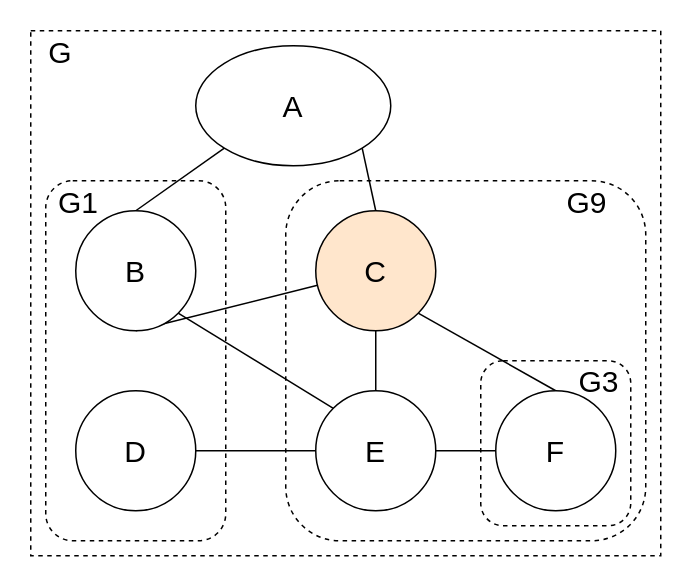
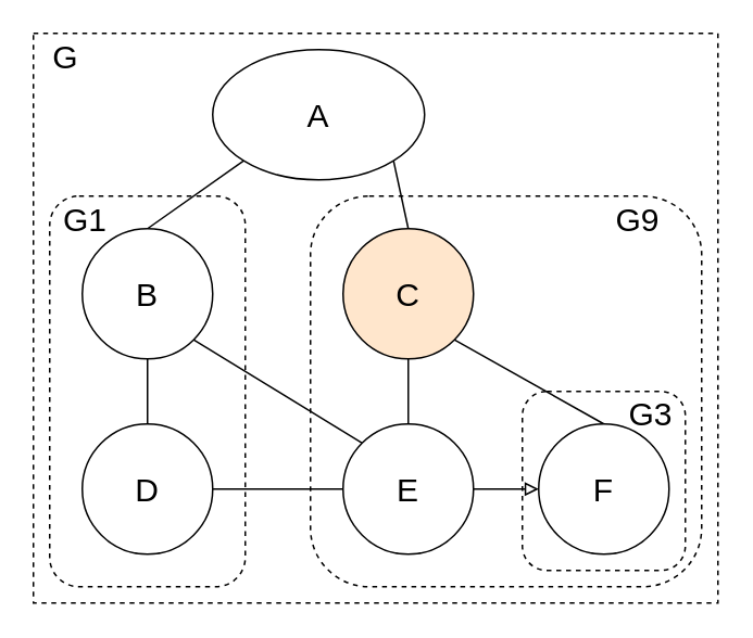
- <mxCell id="6" style="edgeStyle=none;rounded=0;orthogonalLoop=1;jettySize=auto;html=1;exitX=0.5;exitY=1;exitDx=0;exitDy=0;endArrow=none;endFill=0;fontSize=20;" edge="1" parent="1" source="8" target="11"><mxGeometry relative="1" as="geometry" /></mxCell>
+ <mxCell id="6" style="edgeStyle=none;rounded=0;orthogonalLoop=1;jettySize=auto;html=1;exitX=0.5;exitY=1;exitDx=0;exitDy=0;entryX=0.5;entryY=0;entryDx=0;entryDy=0;endArrow=none;endFill=0;fontSize=20;" edge="1" parent="1" source="8" target="12"><mxGeometry relative="1" as="geometry" /></mxCell>
- <mxCell id="13" style="edgeStyle=none;rounded=0;orthogonalLoop=1;jettySize=auto;html=1;exitX=1;exitY=0.5;exitDx=0;exitDy=0;entryX=0;entryY=0.5;entryDx=0;entryDy=0;endArrow=none;endFill=0;fontSize=20;" edge="1" parent="1" source="15" target="16"><mxGeometry relative="1" as="geometry" /></mxCell>
+ <mxCell id="13" style="edgeStyle=none;rounded=0;orthogonalLoop=1;jettySize=auto;html=1;exitX=1;exitY=0.5;exitDx=0;exitDy=0;entryX=0;entryY=0.5;entryDx=0;entryDy=0;endArrow=block;endFill=0;fontSize=20;" edge="1" parent="1" source="15" target="16"><mxGeometry relative="1" as="geometry" /></mxCell>
